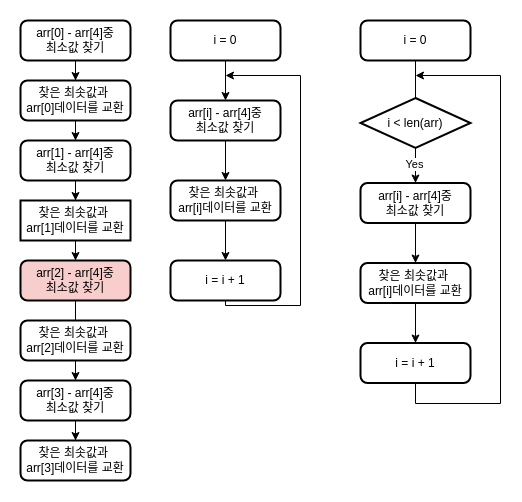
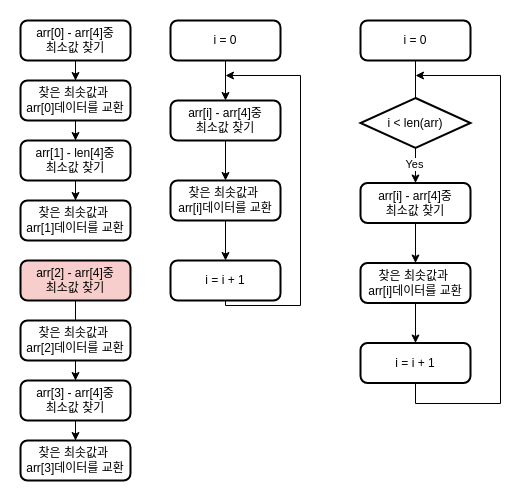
- <mxCell id="7" value="arr[1] - arr[4]중&lt;br&gt;최소값 찾기" style="rounded=1;whiteSpace=wrap;html=1;absoluteArcSize=1;arcSize=14;strokeWidth=2;" vertex="1" parent="1"><mxGeometry x="20" y="140" width="110" height="40" as="geometry" /></mxCell>
+ <mxCell id="7" value="arr[1] - len[4]중&lt;br&gt;최소값 찾기" style="rounded=1;whiteSpace=wrap;html=1;absoluteArcSize=1;arcSize=14;strokeWidth=2;" vertex="1" parent="1"><mxGeometry x="20" y="140" width="110" height="40" as="geometry" /></mxCell>
- <mxCell id="9" value="찾은 최솟값과&amp;nbsp;&lt;br&gt;arr[1]데이터를 교환" style="whiteSpace=wrap;html=1;absoluteArcSize=1;arcSize=14;strokeWidth=2;rounded=0;" vertex="1" parent="1"><mxGeometry x="20" y="200" width="110" height="40" as="geometry" /></mxCell>
+ <mxCell id="9" value="찾은 최솟값과&amp;nbsp;&lt;br&gt;arr[1]데이터를 교환" style="rounded=1;whiteSpace=wrap;html=1;absoluteArcSize=1;arcSize=14;strokeWidth=2;" vertex="1" parent="1"><mxGeometry x="20" y="200" width="110" height="40" as="geometry" /></mxCell>
- <mxCell id="8" style="edgeStyle=orthogonalEdgeStyle;rounded=0;orthogonalLoop=1;jettySize=auto;html=1;entryX=0.5;entryY=0;entryDx=0;entryDy=0;" edge="1" parent="1" source="9" target="11"><mxGeometry relative="1" as="geometry" /></mxCell>
